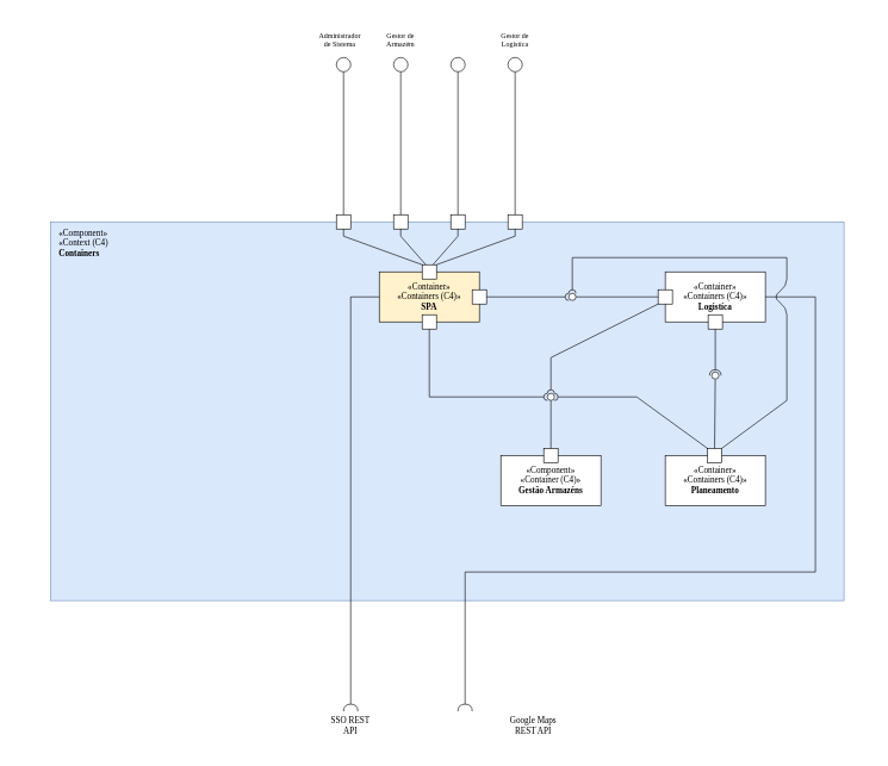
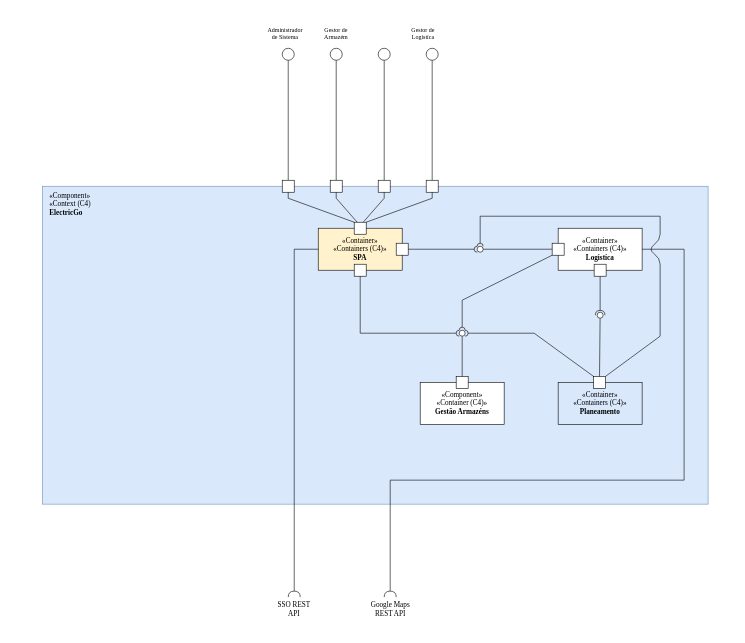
- <mxCell id="44" value="Gestor de Logistíca" style="text;html=1;strokeColor=none;fillColor=none;align=center;verticalAlign=middle;whiteSpace=wrap;rounded=0;fontFamily=Product Sans;fontSize=10;" parent="1" vertex="1"><mxGeometry x="685" y="40" width="70" height="30" as="geometry" /></mxCell>
+ <mxCell id="44" value="Gestor de Logistíca" style="text;html=1;strokeColor=none;fillColor=none;align=center;verticalAlign=middle;whiteSpace=wrap;rounded=0;fontFamily=Product Sans;fontSize=10;" parent="1" vertex="1"><mxGeometry x="670" y="40" width="70" height="30" as="geometry" /></mxCell>
- <mxCell id="14" value="«Component»&lt;br&gt;«Context (C4)&lt;br&gt;&lt;b&gt;Containers&lt;/b&gt;" style="text;html=1;strokeColor=none;fillColor=none;align=left;verticalAlign=middle;whiteSpace=wrap;rounded=0;fontFamily=Product Sans;" parent="1" vertex="1"><mxGeometry x="80" y="320" width="200" height="40" as="geometry" /></mxCell>
+ <mxCell id="14" value="«Component»&lt;br&gt;«Context (C4)&lt;br&gt;&lt;b&gt;ElectricGo&lt;/b&gt;" style="text;html=1;strokeColor=none;fillColor=none;align=left;verticalAlign=middle;whiteSpace=wrap;rounded=0;fontFamily=Product Sans;" parent="1" vertex="1"><mxGeometry x="80" y="320" width="200" height="40" as="geometry" /></mxCell>
- <mxCell id="19" value="«Container»&lt;br&gt;«Containers (C4)»&lt;br&gt;&lt;b&gt;Planeamento&lt;/b&gt;" style="rounded=0;whiteSpace=wrap;html=1;fontFamily=Product Sans;" parent="1" vertex="1"><mxGeometry x="930" y="637" width="140" height="70" as="geometry" /></mxCell>
+ <mxCell id="19" value="«Container»&lt;br&gt;«Containers (C4)»&lt;br&gt;&lt;b&gt;Planeamento&lt;/b&gt;" style="rounded=0;whiteSpace=wrap;html=1;fontFamily=Product Sans;fillColor=#dae8fc;" parent="1" vertex="1"><mxGeometry x="930" y="637" width="140" height="70" as="geometry" /></mxCell>
- <mxCell id="13" value="&lt;font face=&quot;Product Sans&quot;&gt;Google Maps REST API&lt;/font&gt;" style="text;html=1;strokeColor=none;fillColor=none;align=center;verticalAlign=middle;whiteSpace=wrap;rounded=0;" parent="1" vertex="1"><mxGeometry x="704.5" y="1000" width="81" height="30" as="geometry" /></mxCell>
+ <mxCell id="13" value="&lt;font face=&quot;Product Sans&quot;&gt;Google Maps REST API&lt;/font&gt;" style="text;html=1;strokeColor=none;fillColor=none;align=center;verticalAlign=middle;whiteSpace=wrap;rounded=0;" parent="1" vertex="1"><mxGeometry x="609.5" y="1000" width="81" height="30" as="geometry" /></mxCell>
